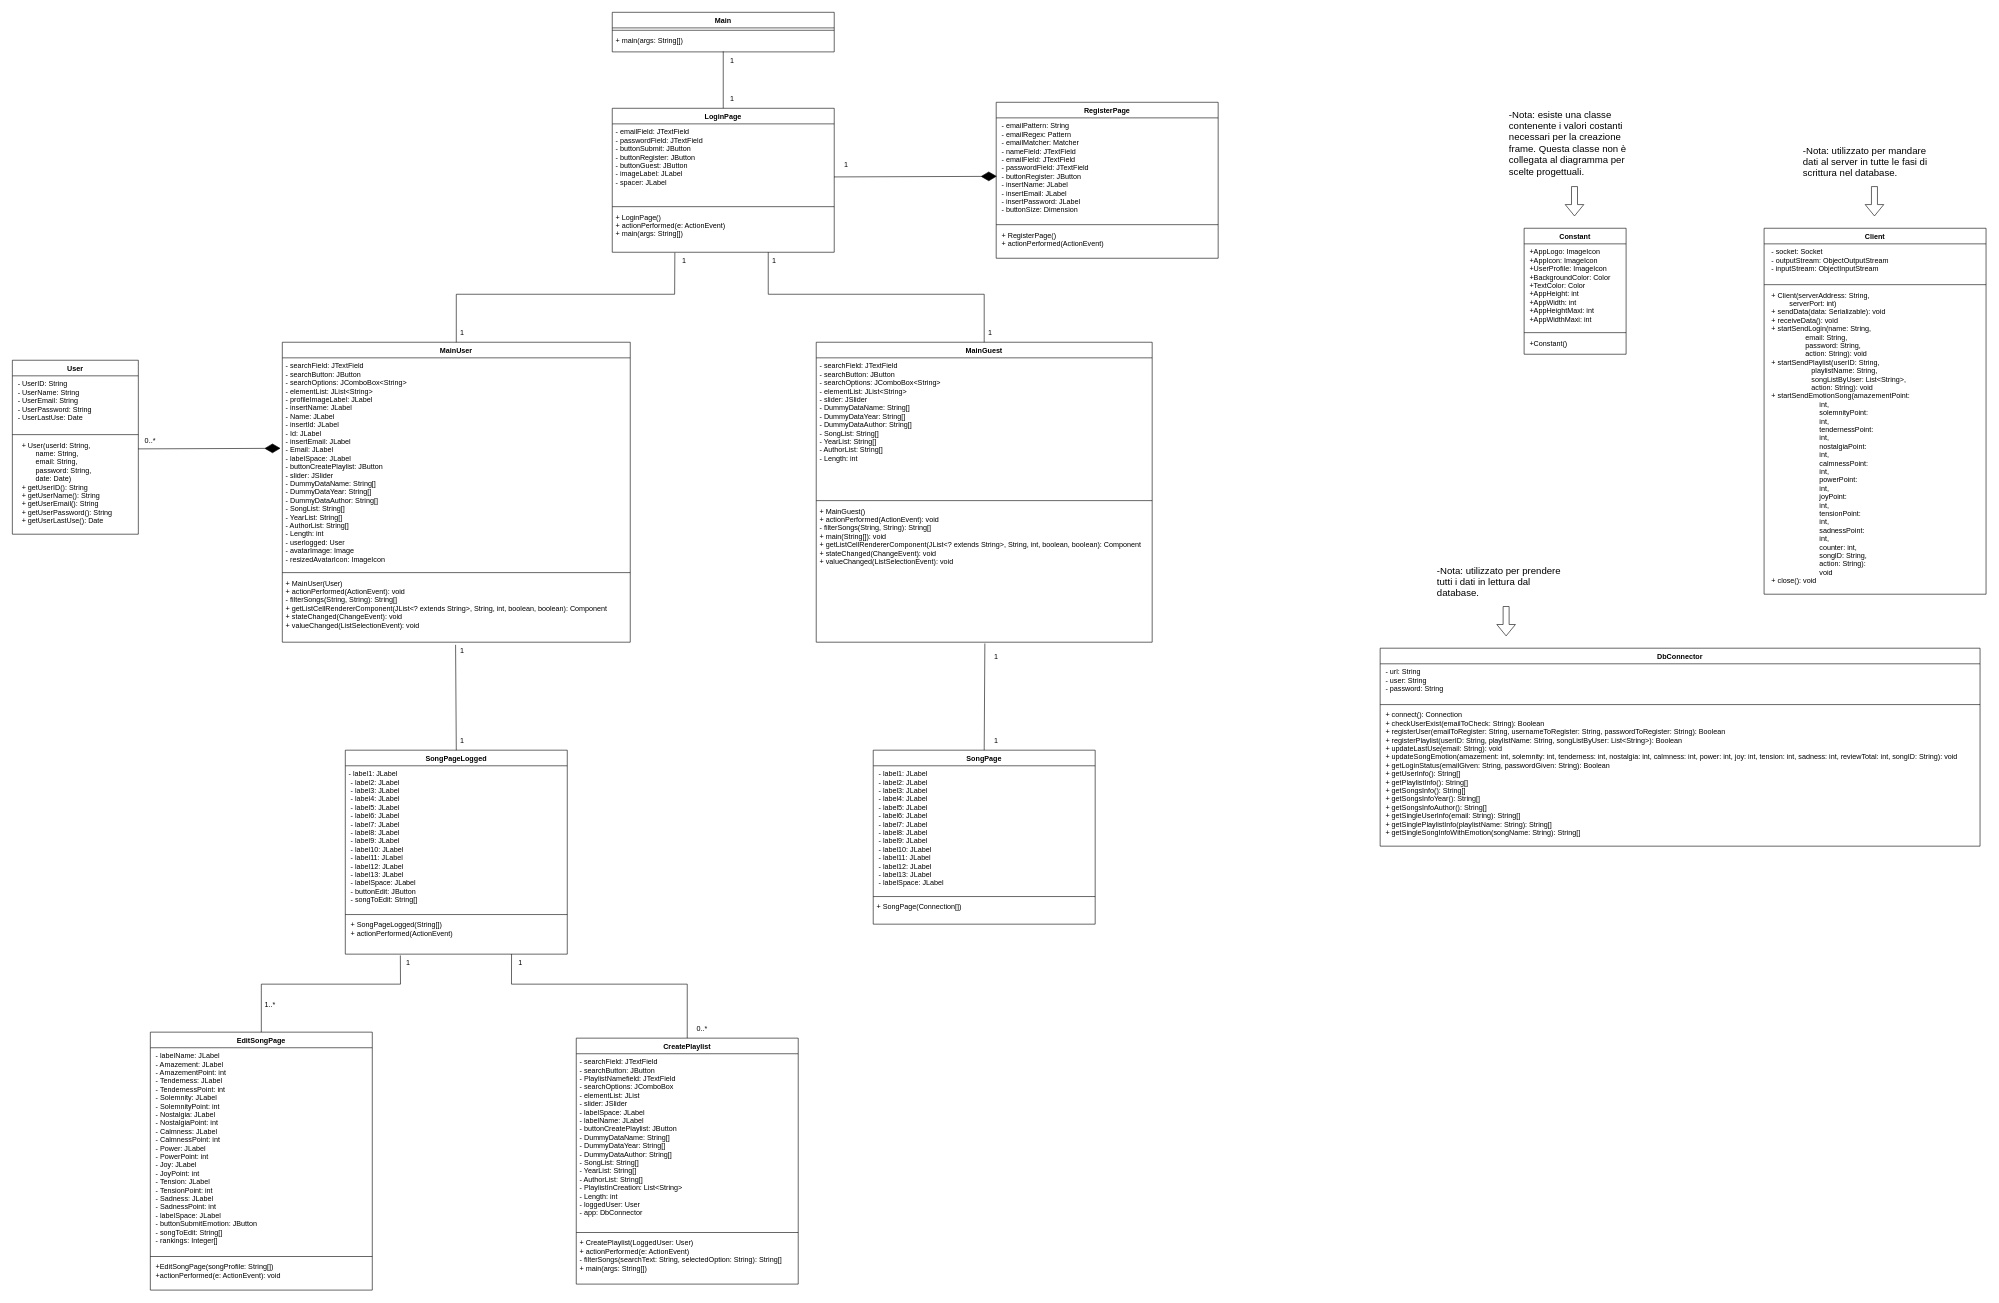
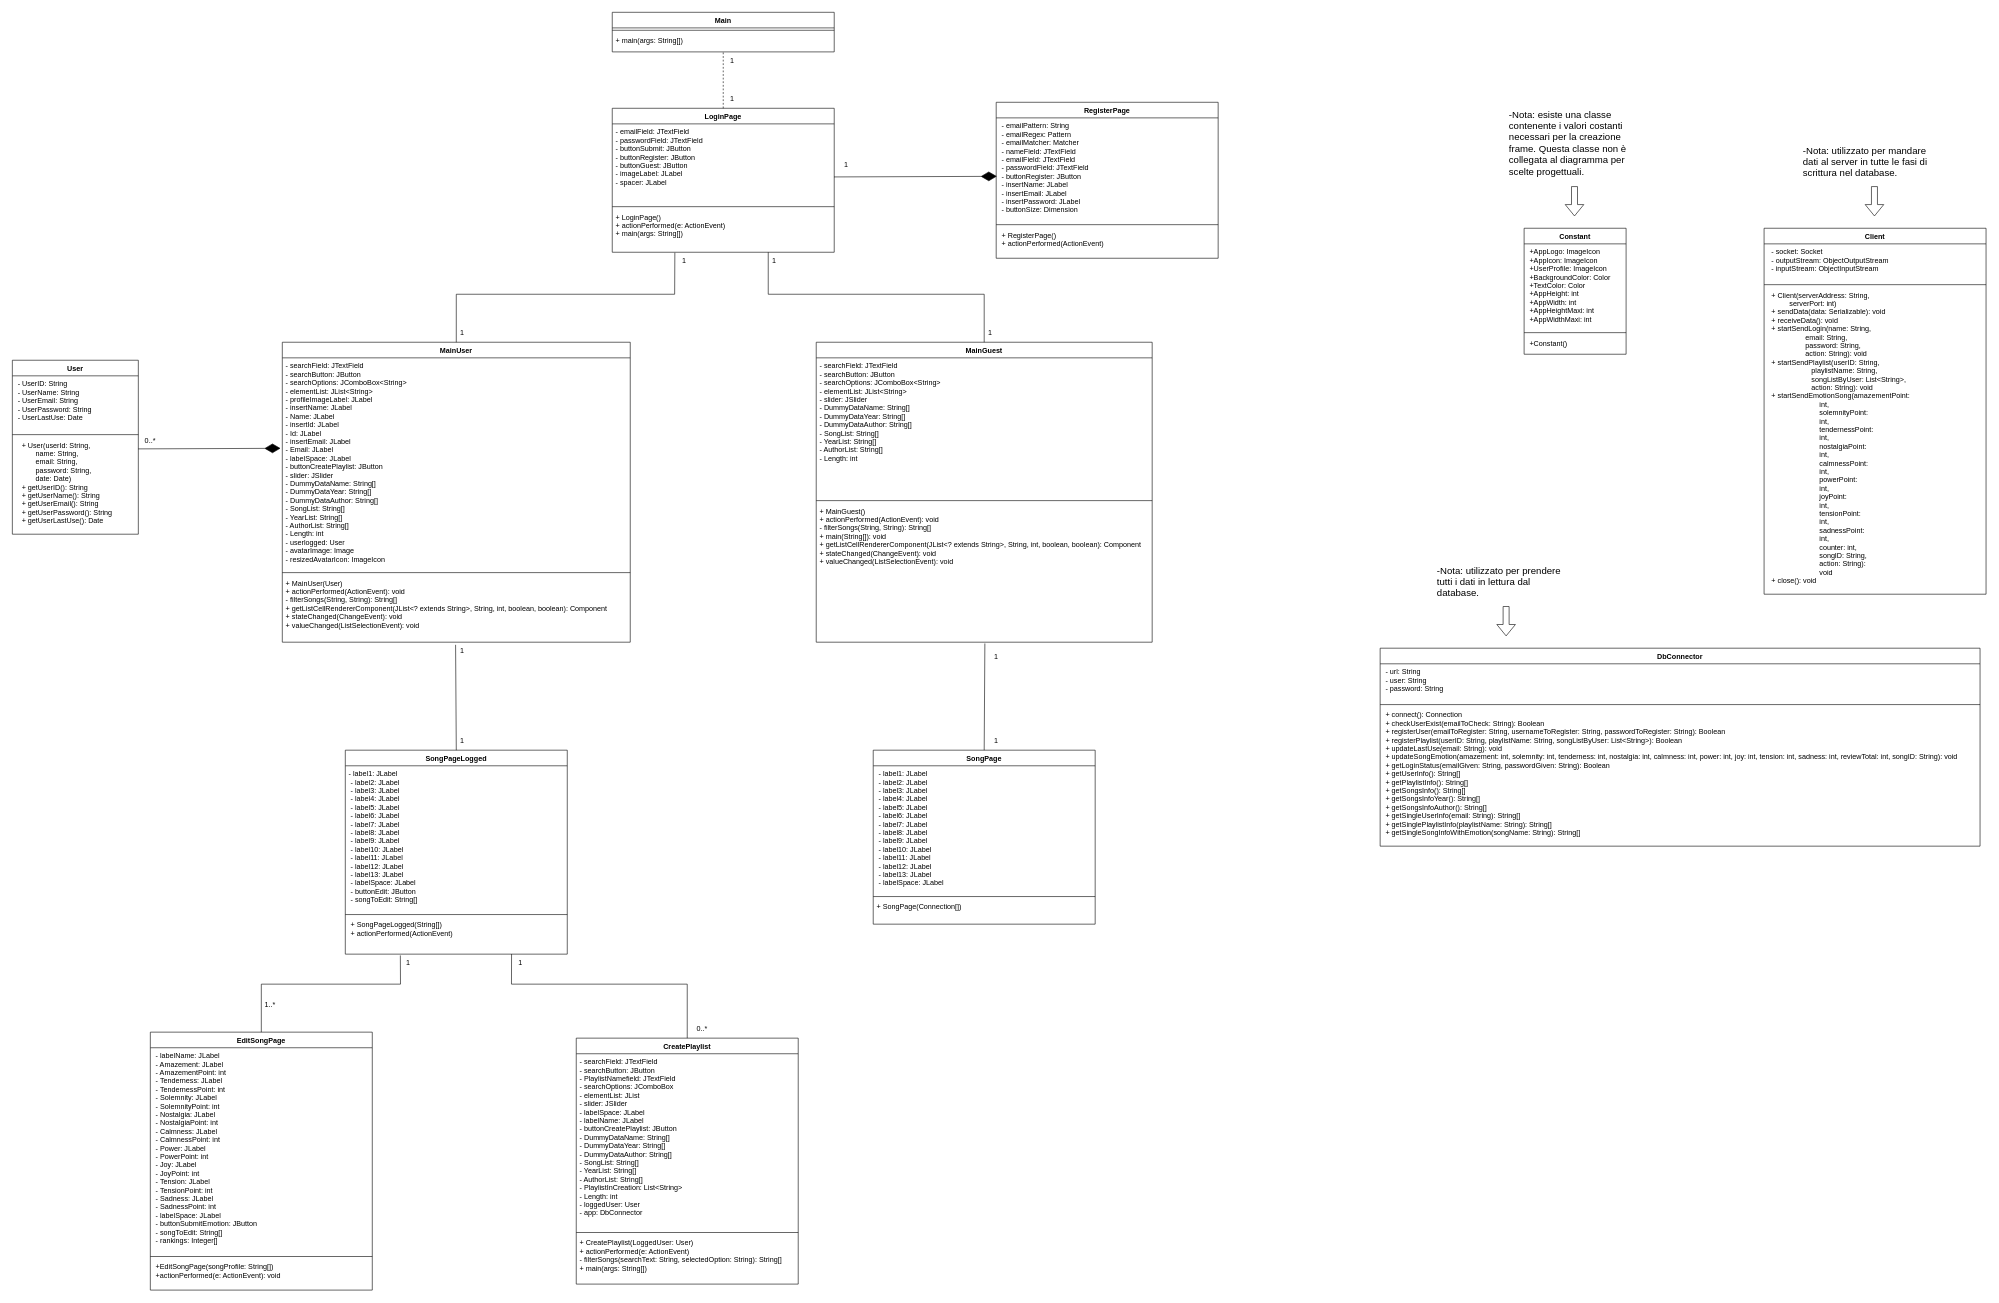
- <mxCell id="55" value="" style="endArrow=none;html=1;rounded=0;fontSize=12;entryX=0.5;entryY=0.974;entryDx=0;entryDy=0;entryPerimeter=0;exitX=0.5;exitY=0;exitDx=0;exitDy=0;" edge="1" parent="1" source="6" target="48"><mxGeometry width="50" height="50" relative="1" as="geometry"><mxPoint x="580" y="420" as="sourcePoint" /><mxPoint x="630" y="370" as="targetPoint" /></mxGeometry></mxCell>
+ <mxCell id="55" value="" style="endArrow=none;html=1;rounded=0;fontSize=12;entryX=0.5;entryY=0.974;entryDx=0;entryDy=0;entryPerimeter=0;exitX=0.5;exitY=0;exitDx=0;exitDy=0;dashed=1;" edge="1" parent="1" source="6" target="48"><mxGeometry width="50" height="50" relative="1" as="geometry"><mxPoint x="580" y="420" as="sourcePoint" /><mxPoint x="630" y="370" as="targetPoint" /></mxGeometry></mxCell>
